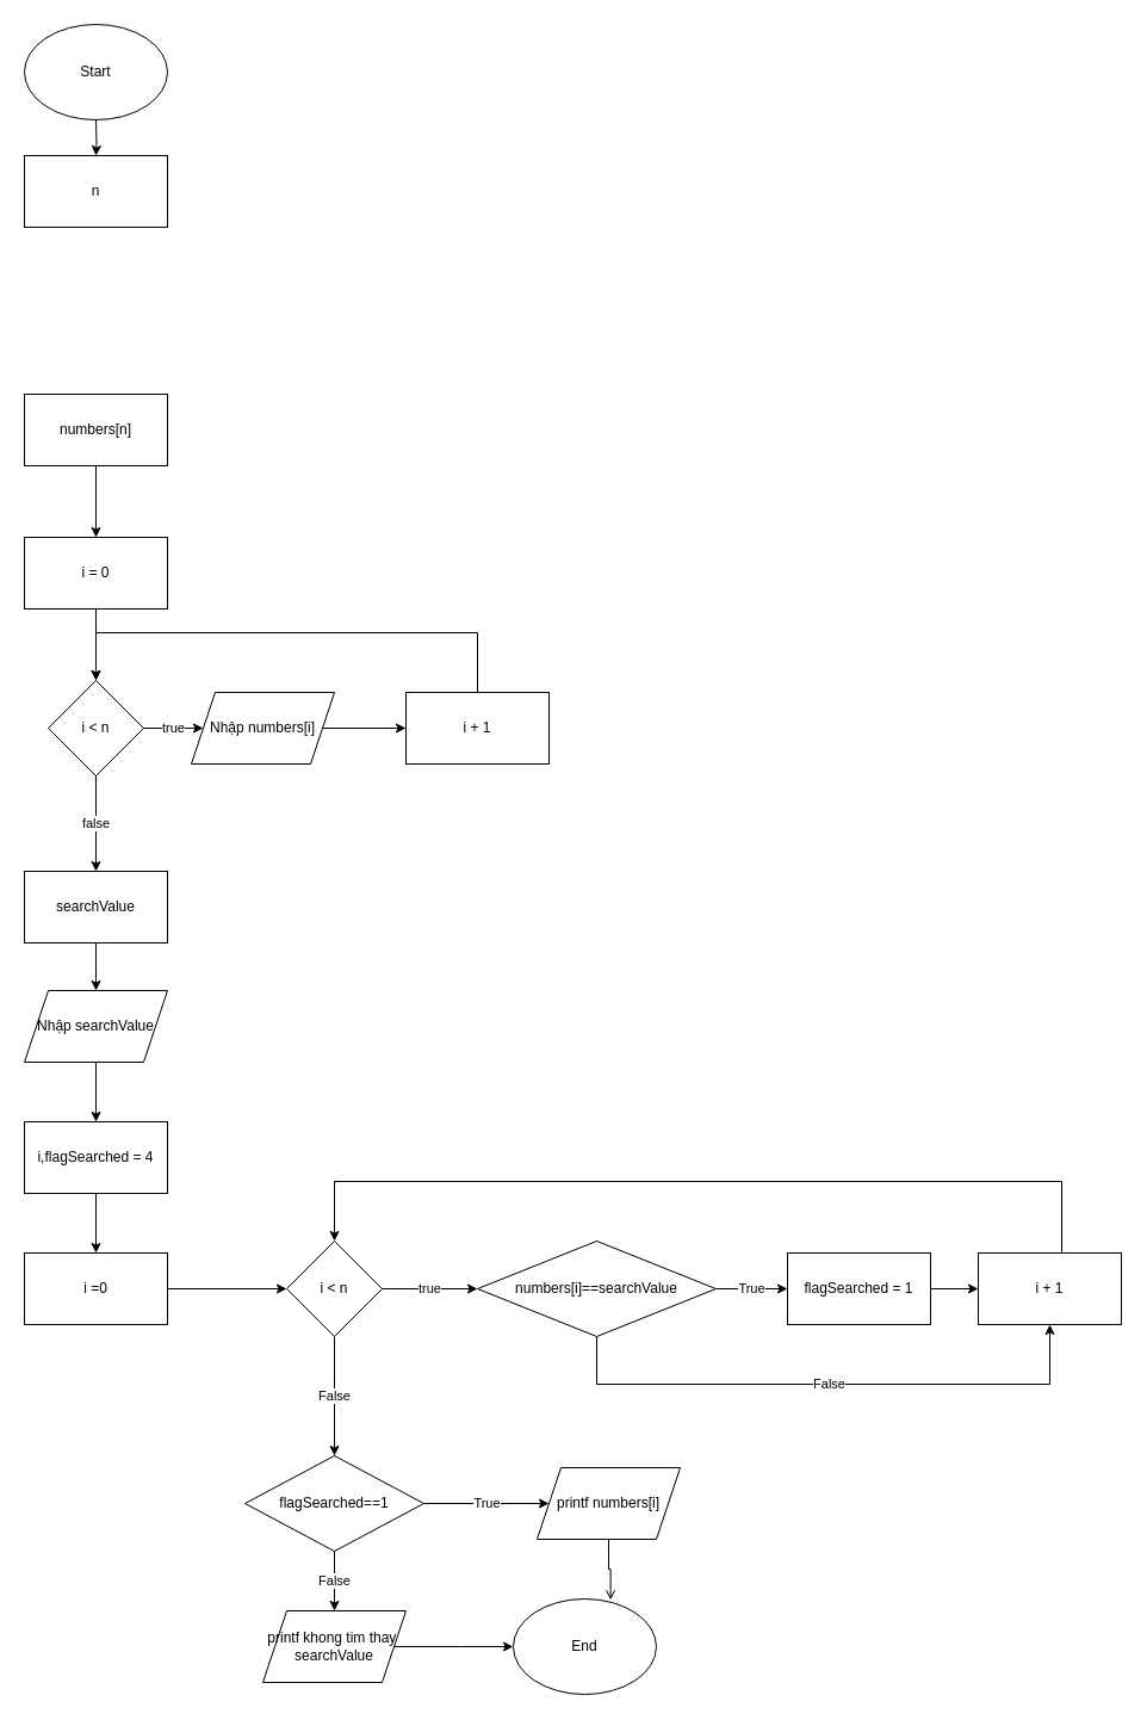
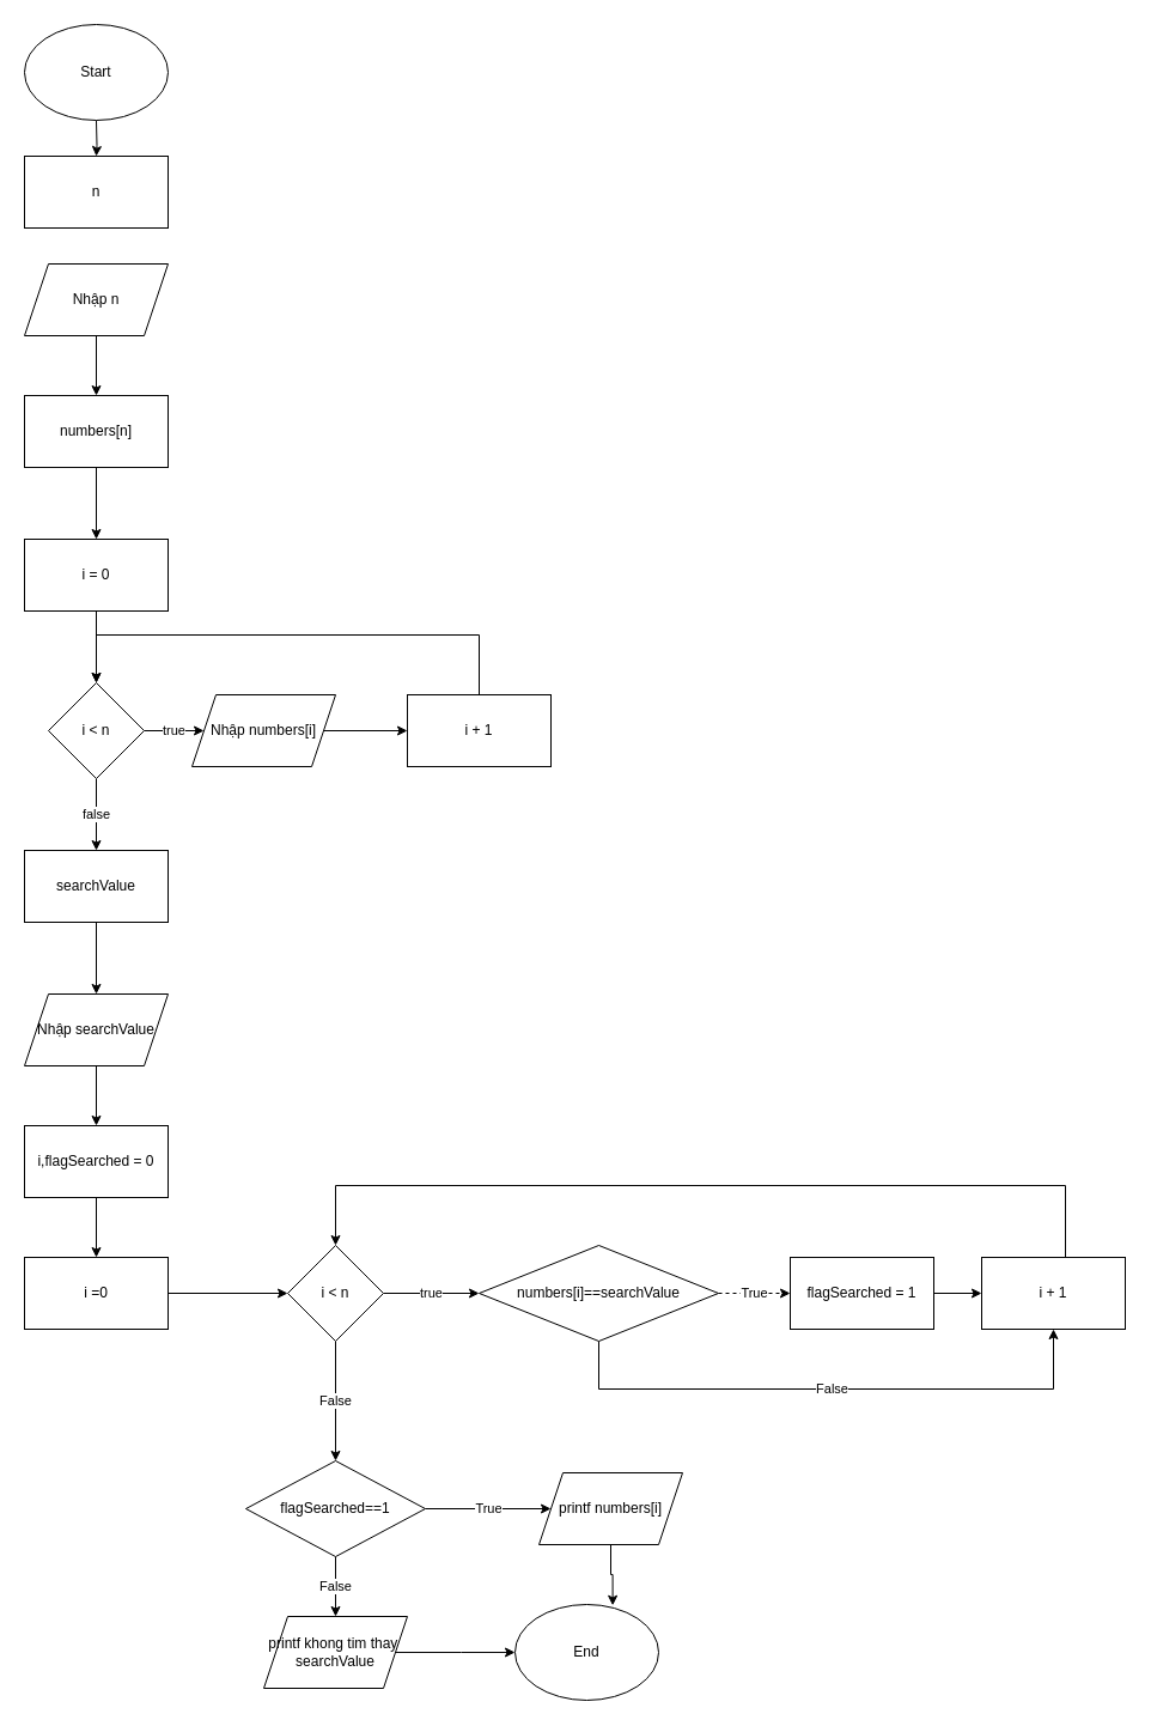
+ <mxCell id="5" value="Nhập n" style="shape=parallelogram;perimeter=parallelogramPerimeter;whiteSpace=wrap;html=1;fixedSize=1;rounded=0;" vertex="1" parent="1"><mxGeometry x="20" y="220" width="120" height="60" as="geometry" /></mxCell>
+ <mxCell id="4" value="" style="edgeStyle=orthogonalEdgeStyle;rounded=0;orthogonalLoop=1;jettySize=auto;html=1;" edge="1" parent="1" source="5" target="7"><mxGeometry relative="1" as="geometry" /></mxCell>
- <mxCell id="19" value="searchValue" style="rounded=0;whiteSpace=wrap;html=1;" vertex="1" parent="1"><mxGeometry x="20" y="730" width="120" height="60" as="geometry" /></mxCell>
+ <mxCell id="19" value="searchValue" style="rounded=0;whiteSpace=wrap;html=1;" vertex="1" parent="1"><mxGeometry x="20" y="710" width="120" height="60" as="geometry" /></mxCell>
- <mxCell id="23" value="i,flagSearched = 4" style="whiteSpace=wrap;html=1;rounded=0;" vertex="1" parent="1"><mxGeometry x="20" y="940" width="120" height="60" as="geometry" /></mxCell>
+ <mxCell id="23" value="i,flagSearched = 0" style="whiteSpace=wrap;html=1;rounded=0;" vertex="1" parent="1"><mxGeometry x="20" y="940" width="120" height="60" as="geometry" /></mxCell>
- <mxCell id="29" value="True" style="edgeStyle=orthogonalEdgeStyle;rounded=0;orthogonalLoop=1;jettySize=auto;html=1;" edge="1" parent="1" source="31" target="33"><mxGeometry relative="1" as="geometry" /></mxCell>
+ <mxCell id="29" value="True" style="edgeStyle=orthogonalEdgeStyle;rounded=0;orthogonalLoop=1;jettySize=auto;html=1;dashed=1;" edge="1" parent="1" source="31" target="33"><mxGeometry relative="1" as="geometry" /></mxCell>
- <mxCell id="43" style="edgeStyle=orthogonalEdgeStyle;rounded=0;orthogonalLoop=1;jettySize=auto;html=1;entryX=0.68;entryY=0.01;entryDx=0;entryDy=0;entryPerimeter=0;endArrow=open;" edge="1" parent="1" source="39" target="42"><mxGeometry relative="1" as="geometry" /></mxCell>
+ <mxCell id="43" style="edgeStyle=orthogonalEdgeStyle;rounded=0;orthogonalLoop=1;jettySize=auto;html=1;entryX=0.68;entryY=0.01;entryDx=0;entryDy=0;entryPerimeter=0;" edge="1" parent="1" source="39" target="42"><mxGeometry relative="1" as="geometry" /></mxCell>
